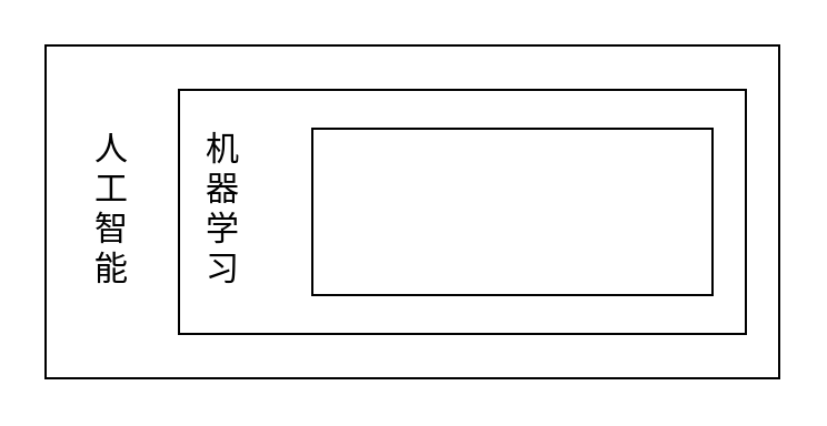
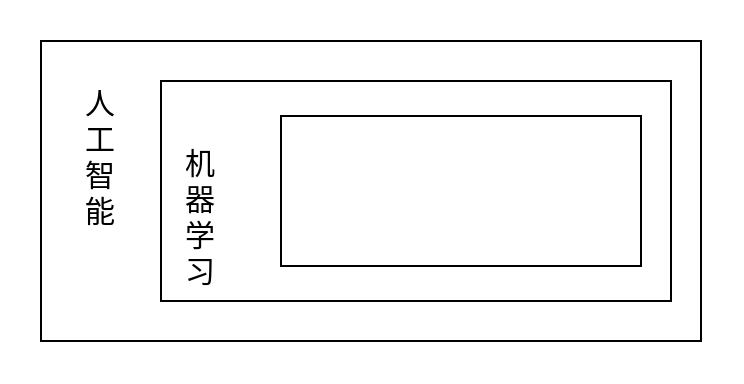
- <mxCell id="5" value="&lt;font style=&quot;font-size: 15px;&quot;&gt;人工智能&lt;/font&gt;" style="text;html=1;strokeColor=none;fillColor=none;align=center;verticalAlign=middle;whiteSpace=wrap;rounded=0;" vertex="1" parent="1"><mxGeometry x="40" y="52.5" width="20" height="80" as="geometry" /></mxCell>
+ <mxCell id="5" value="&lt;font style=&quot;font-size: 15px;&quot;&gt;人工智能&lt;/font&gt;" style="text;html=1;strokeColor=none;fillColor=none;align=center;verticalAlign=middle;whiteSpace=wrap;rounded=0;" vertex="1" parent="1"><mxGeometry x="40" y="37.5" width="20" height="80" as="geometry" /></mxCell>
- <mxCell id="6" value="&lt;span style=&quot;font-size: 15px;&quot;&gt;机器学习&lt;/span&gt;" style="text;html=1;strokeColor=none;fillColor=none;align=center;verticalAlign=middle;whiteSpace=wrap;rounded=0;" vertex="1" parent="1"><mxGeometry x="90" y="52.5" width="20" height="80" as="geometry" /></mxCell>
+ <mxCell id="6" value="&lt;span style=&quot;font-size: 15px;&quot;&gt;机器学习&lt;/span&gt;" style="text;html=1;strokeColor=none;fillColor=none;align=center;verticalAlign=middle;whiteSpace=wrap;rounded=0;" vertex="1" parent="1"><mxGeometry x="90" y="67.5" width="20" height="80" as="geometry" /></mxCell>
